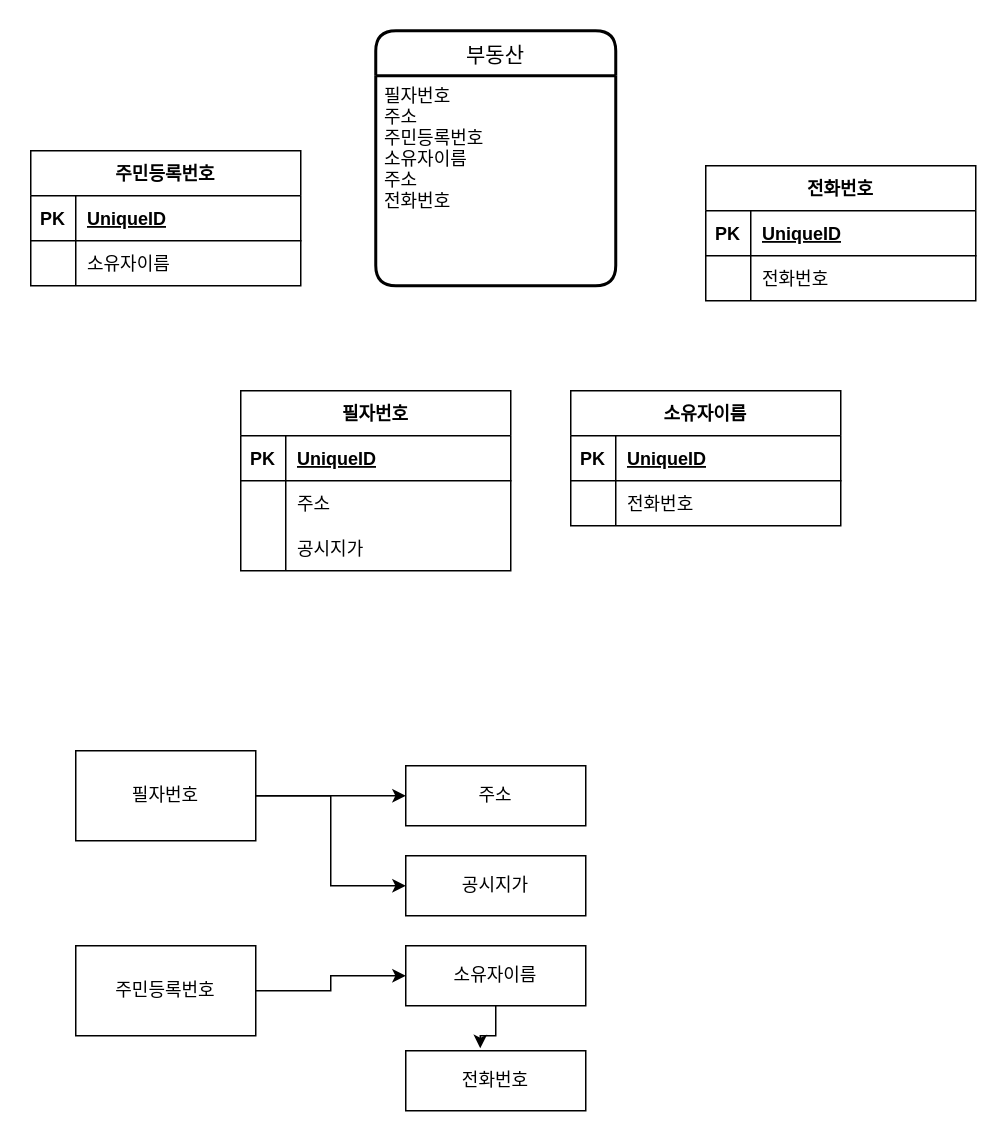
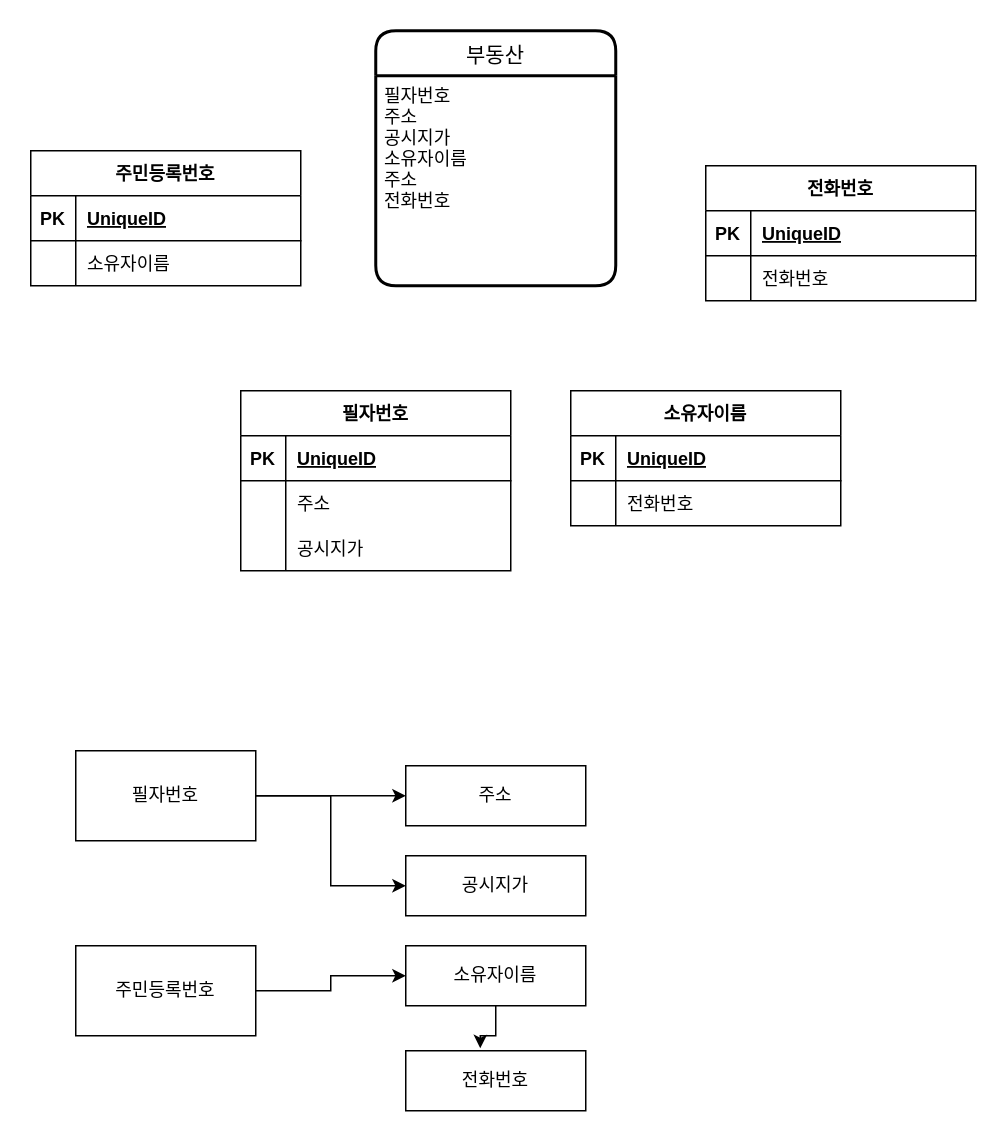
- <mxCell id="3" value="필자번호&#10;주소&#10;주민등록번호&#10;소유자이름&#10;주소&#10;전화번호" style="align=left;strokeColor=none;fillColor=none;spacingLeft=4;fontSize=12;verticalAlign=top;resizable=0;rotatable=0;part=1;" vertex="1" parent="2"><mxGeometry y="30" width="160" height="140" as="geometry" /></mxCell>
+ <mxCell id="3" value="필자번호&#10;주소&#10;공시지가&#10;소유자이름&#10;주소&#10;전화번호" style="align=left;strokeColor=none;fillColor=none;spacingLeft=4;fontSize=12;verticalAlign=top;resizable=0;rotatable=0;part=1;" vertex="1" parent="2"><mxGeometry y="30" width="160" height="140" as="geometry" /></mxCell>
